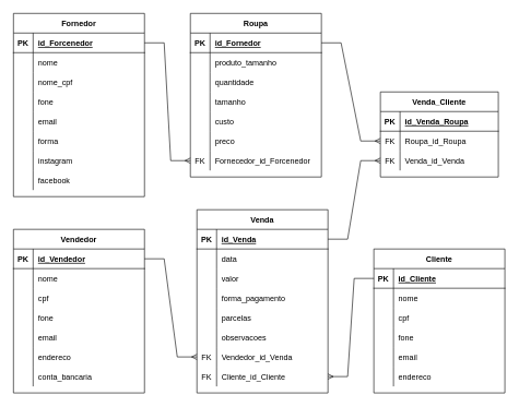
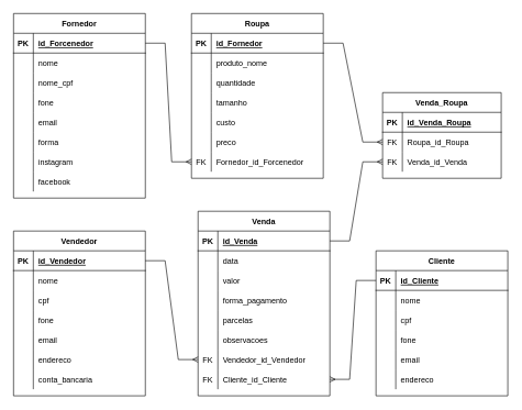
- <mxCell id="8" value="produto_tamanho" style="shape=partialRectangle;connectable=0;fillColor=none;top=0;left=0;bottom=0;right=0;align=left;spacingLeft=6;overflow=hidden;" parent="6" vertex="1"><mxGeometry x="30" width="170" height="30" as="geometry"><mxRectangle width="170" height="30" as="alternateBounds" /></mxGeometry></mxCell>
+ <mxCell id="8" value="produto_nome" style="shape=partialRectangle;connectable=0;fillColor=none;top=0;left=0;bottom=0;right=0;align=left;spacingLeft=6;overflow=hidden;" parent="6" vertex="1"><mxGeometry x="30" width="170" height="30" as="geometry"><mxRectangle width="170" height="30" as="alternateBounds" /></mxGeometry></mxCell>
- <mxCell id="49" value="Venda_Cliente" style="shape=table;startSize=30;container=1;collapsible=1;childLayout=tableLayout;fixedRows=1;rowLines=0;fontStyle=1;align=center;resizeLast=1;" parent="1" vertex="1"><mxGeometry x="580" y="140" width="180" height="130" as="geometry" /></mxCell>
+ <mxCell id="49" value="Venda_Roupa" style="shape=table;startSize=30;container=1;collapsible=1;childLayout=tableLayout;fixedRows=1;rowLines=0;fontStyle=1;align=center;resizeLast=1;" parent="1" vertex="1"><mxGeometry x="580" y="140" width="180" height="130" as="geometry" /></mxCell>
- <mxCell id="23" value="Fornecedor_id_Forcenedor" style="shape=partialRectangle;connectable=0;fillColor=none;top=0;left=0;bottom=0;right=0;align=left;spacingLeft=6;overflow=hidden;" parent="21" vertex="1"><mxGeometry x="30" width="170" height="30" as="geometry"><mxRectangle width="170" height="30" as="alternateBounds" /></mxGeometry></mxCell>
+ <mxCell id="23" value="Fornedor_id_Forcenedor" style="shape=partialRectangle;connectable=0;fillColor=none;top=0;left=0;bottom=0;right=0;align=left;spacingLeft=6;overflow=hidden;" parent="21" vertex="1"><mxGeometry x="30" width="170" height="30" as="geometry"><mxRectangle width="170" height="30" as="alternateBounds" /></mxGeometry></mxCell>
- <mxCell id="80" value="Vendedor_id_Venda" style="shape=partialRectangle;connectable=0;fillColor=none;top=0;left=0;bottom=0;right=0;align=left;spacingLeft=6;overflow=hidden;" parent="78" vertex="1"><mxGeometry x="30" width="170" height="30" as="geometry"><mxRectangle width="170" height="30" as="alternateBounds" /></mxGeometry></mxCell>
+ <mxCell id="80" value="Vendedor_id_Vendedor" style="shape=partialRectangle;connectable=0;fillColor=none;top=0;left=0;bottom=0;right=0;align=left;spacingLeft=6;overflow=hidden;" parent="78" vertex="1"><mxGeometry x="30" width="170" height="30" as="geometry"><mxRectangle width="170" height="30" as="alternateBounds" /></mxGeometry></mxCell>
